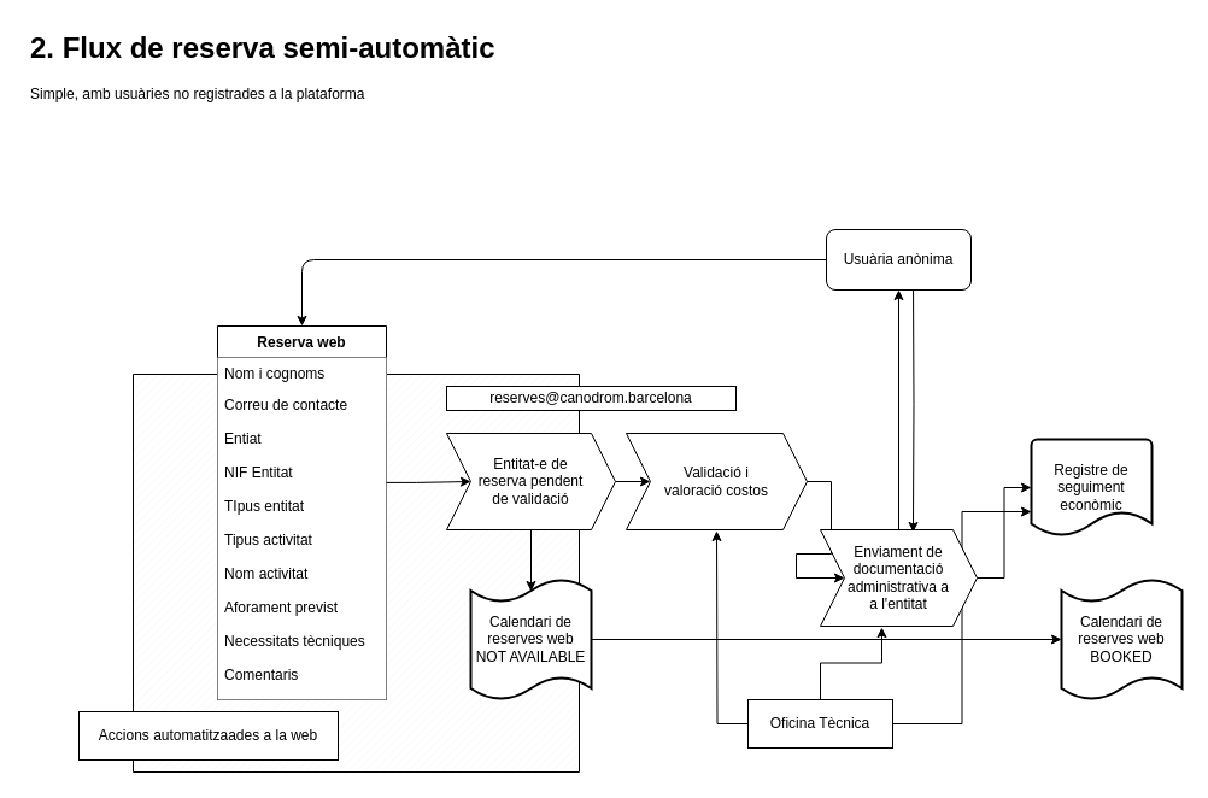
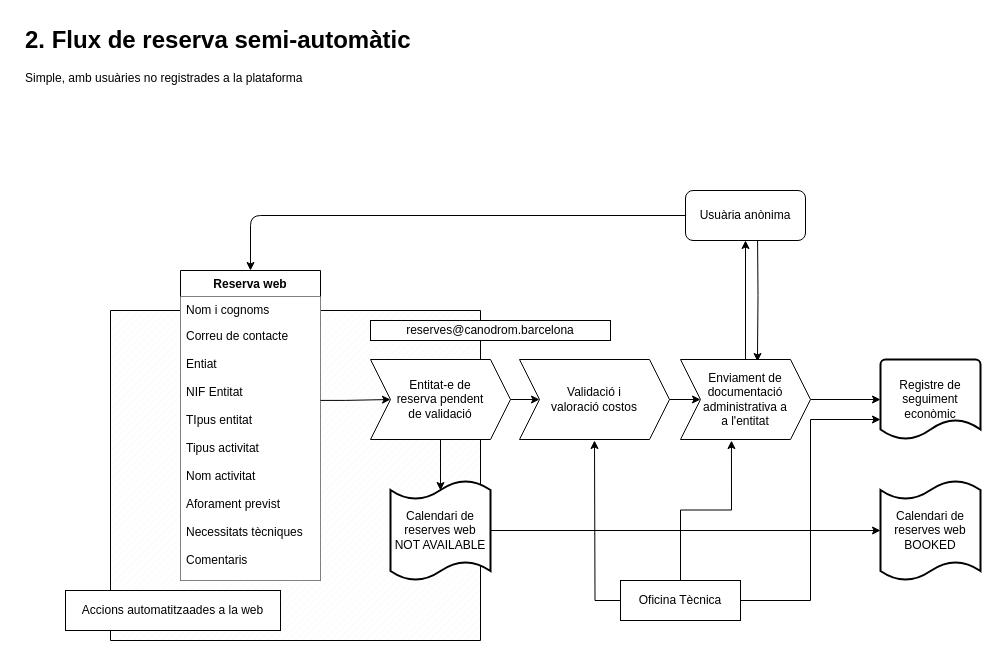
- <mxCell id="24" value="Registre de seguiment econòmic" style="strokeWidth=2;html=1;shape=mxgraph.flowchart.document2;whiteSpace=wrap;size=0.25;" parent="1" vertex="1"><mxGeometry x="855" y="364" width="100" height="80" as="geometry" /></mxCell>
+ <mxCell id="24" value="Registre de seguiment econòmic" style="strokeWidth=2;html=1;shape=mxgraph.flowchart.document2;whiteSpace=wrap;size=0.25;" parent="1" vertex="1"><mxGeometry x="880" y="359" width="100" height="80" as="geometry" /></mxCell>
- <mxCell id="22" value="Enviament de documentació administrativa a&lt;br&gt;a l'entitat" style="shape=step;perimeter=stepPerimeter;whiteSpace=wrap;html=1;fixedSize=1;" parent="1" vertex="1"><mxGeometry x="680" y="439" width="130" height="80" as="geometry" /></mxCell>
+ <mxCell id="22" value="Enviament de documentació administrativa a&lt;br&gt;a l'entitat" style="shape=step;perimeter=stepPerimeter;whiteSpace=wrap;html=1;fixedSize=1;" parent="1" vertex="1"><mxGeometry x="680" y="359" width="130" height="80" as="geometry" /></mxCell>
